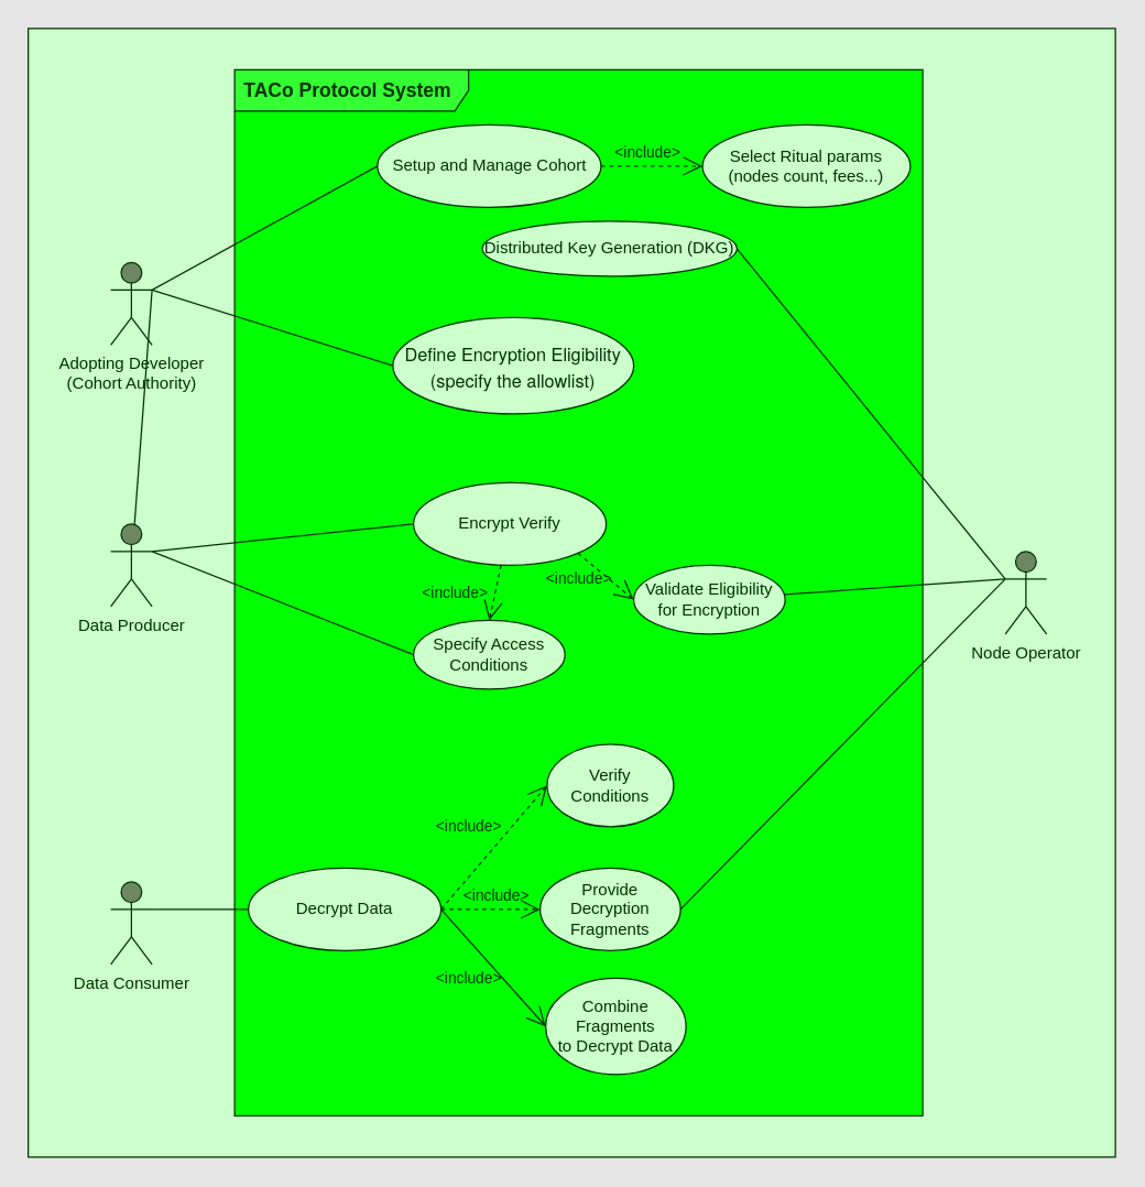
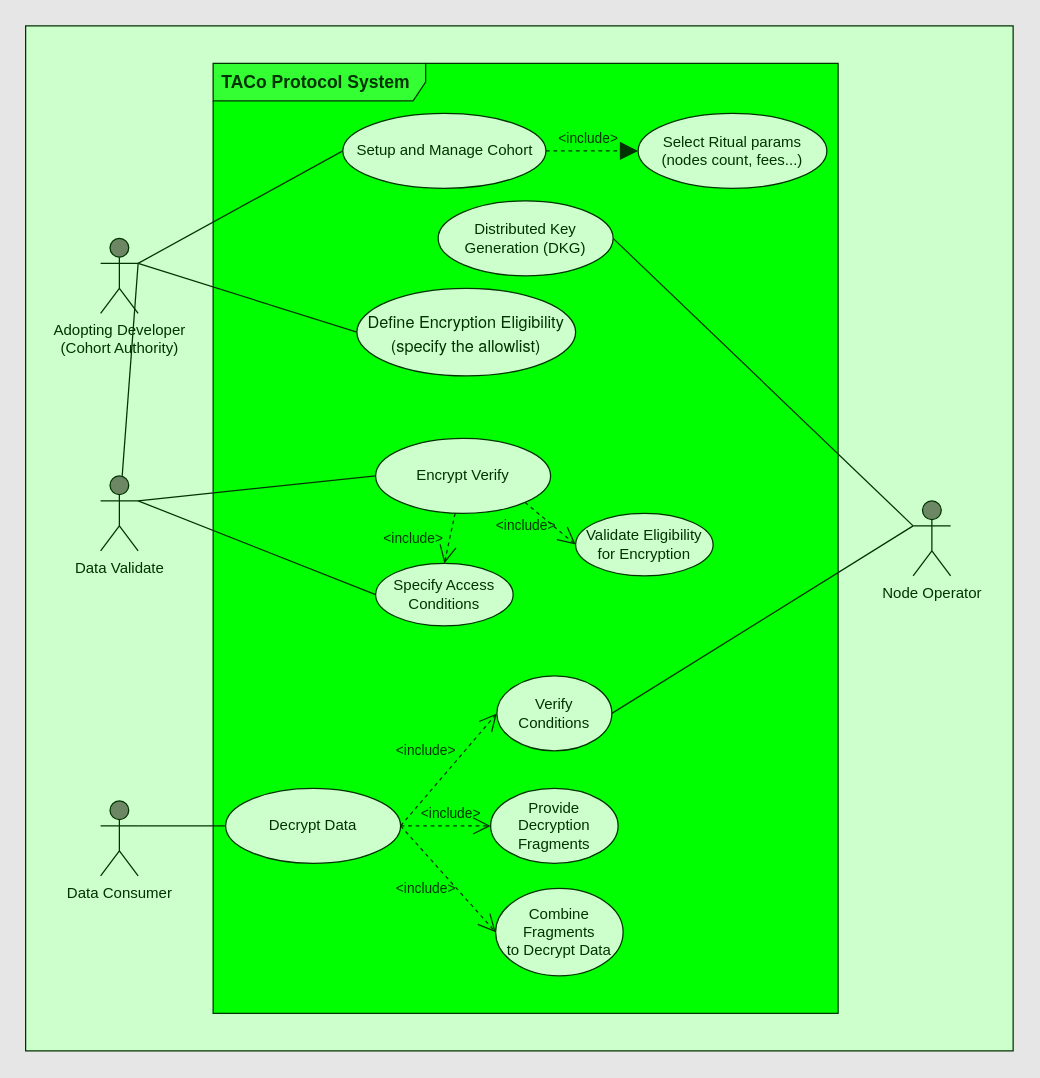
- <mxCell id="33" value="&amp;lt;include&amp;gt;" style="endArrow=open;endSize=12;dashed=1;html=1;rounded=0;strokeColor=#003300;fontColor=#003300;fillColor=#6d8764;labelBackgroundColor=none;labelBorderColor=none;" parent="1" source="9" target="32" edge="1"><mxGeometry x="-0.085" y="10" width="160" relative="1" as="geometry"><mxPoint x="436.247" y="126.213" as="sourcePoint" /><mxPoint x="476.75" y="160" as="targetPoint" /><mxPoint as="offset" /></mxGeometry></mxCell>
+ <mxCell id="33" value="&amp;lt;include&amp;gt;" style="endArrow=block;endSize=12;dashed=1;html=1;rounded=0;strokeColor=#003300;fontColor=#003300;fillColor=#6d8764;labelBackgroundColor=none;labelBorderColor=none;" parent="1" source="9" target="32" edge="1"><mxGeometry x="-0.085" y="10" width="160" relative="1" as="geometry"><mxPoint x="436.247" y="126.213" as="sourcePoint" /><mxPoint x="476.75" y="160" as="targetPoint" /><mxPoint as="offset" /></mxGeometry></mxCell>
- <mxCell id="8" value="Distributed Key Generation (DKG)" style="ellipse;whiteSpace=wrap;html=1;strokeColor=#003300;fillColor=#CCFFCC;fontColor=#003300;labelBackgroundColor=none;labelBorderColor=none;" parent="1" vertex="1"><mxGeometry x="350" y="160" width="185" height="40" as="geometry" /></mxCell>
+ <mxCell id="8" value="Distributed Key Generation (DKG)" style="ellipse;whiteSpace=wrap;html=1;strokeColor=#003300;fillColor=#CCFFCC;fontColor=#003300;labelBackgroundColor=none;labelBorderColor=none;" parent="1" vertex="1"><mxGeometry x="350" y="160" width="140" height="60" as="geometry" /></mxCell>
- <mxCell id="22" value="" style="endArrow=none;html=1;rounded=0;exitX=0;exitY=0.333;exitDx=0;exitDy=0;exitPerimeter=0;strokeColor=#003300;fontColor=#003300;" parent="1" source="7" target="26" edge="1"><mxGeometry width="50" height="50" relative="1" as="geometry"><mxPoint x="730" y="400" as="sourcePoint" /><mxPoint x="680" y="350" as="targetPoint" /></mxGeometry></mxCell>
+ <mxCell id="22" value="" style="endArrow=none;html=1;rounded=0;exitX=0;exitY=0.333;exitDx=0;exitDy=0;exitPerimeter=0;entryX=1;entryY=0.5;entryDx=0;entryDy=0;strokeColor=#003300;fontColor=#003300;" parent="1" source="7" target="13" edge="1"><mxGeometry width="50" height="50" relative="1" as="geometry"><mxPoint x="730" y="400" as="sourcePoint" /><mxPoint x="680" y="350" as="targetPoint" /></mxGeometry></mxCell>
- <mxCell id="5" value="Data Producer" style="shape=umlActor;verticalLabelPosition=bottom;verticalAlign=top;html=1;strokeColor=#003300;fillColor=#6d8764;fontColor=#003300;labelBackgroundColor=none;labelBorderColor=none;" parent="1" vertex="1"><mxGeometry x="80" y="380" width="30" height="60" as="geometry" /></mxCell>
+ <mxCell id="5" value="Data Validate" style="shape=umlActor;verticalLabelPosition=bottom;verticalAlign=top;html=1;strokeColor=#003300;fillColor=#6d8764;fontColor=#003300;labelBackgroundColor=none;labelBorderColor=none;" parent="1" vertex="1"><mxGeometry x="80" y="380" width="30" height="60" as="geometry" /></mxCell>
- <mxCell id="23" value="" style="endArrow=none;html=1;rounded=0;exitX=0;exitY=0.333;exitDx=0;exitDy=0;exitPerimeter=0;entryX=1;entryY=0.5;entryDx=0;entryDy=0;strokeColor=#003300;fontColor=#003300;" parent="1" source="7" target="14" edge="1"><mxGeometry width="50" height="50" relative="1" as="geometry"><mxPoint x="730" y="400" as="sourcePoint" /><mxPoint x="680" y="350" as="targetPoint" /></mxGeometry></mxCell>
- <mxCell id="31" value="&amp;lt;include&amp;gt;" style="endArrow=open;endSize=12;dashed=0;html=1;rounded=0;exitX=1;exitY=0.5;exitDx=0;exitDy=0;entryX=0;entryY=0.5;entryDx=0;entryDy=0;strokeColor=#003300;fontColor=#003300;fillColor=#6d8764;labelBackgroundColor=none;labelBorderColor=none;" parent="1" source="28" target="15" edge="1"><mxGeometry x="-0.112" y="-18" width="160" relative="1" as="geometry"><mxPoint x="340" y="690" as="sourcePoint" /><mxPoint x="428" y="680" as="targetPoint" /><mxPoint x="-1" as="offset" /></mxGeometry></mxCell>
+ <mxCell id="31" value="&amp;lt;include&amp;gt;" style="endArrow=open;endSize=12;dashed=1;html=1;rounded=0;exitX=1;exitY=0.5;exitDx=0;exitDy=0;entryX=0;entryY=0.5;entryDx=0;entryDy=0;strokeColor=#003300;fontColor=#003300;fillColor=#6d8764;labelBackgroundColor=none;labelBorderColor=none;" parent="1" source="28" target="15" edge="1"><mxGeometry x="-0.112" y="-18" width="160" relative="1" as="geometry"><mxPoint x="340" y="690" as="sourcePoint" /><mxPoint x="428" y="680" as="targetPoint" /><mxPoint x="-1" as="offset" /></mxGeometry></mxCell>
